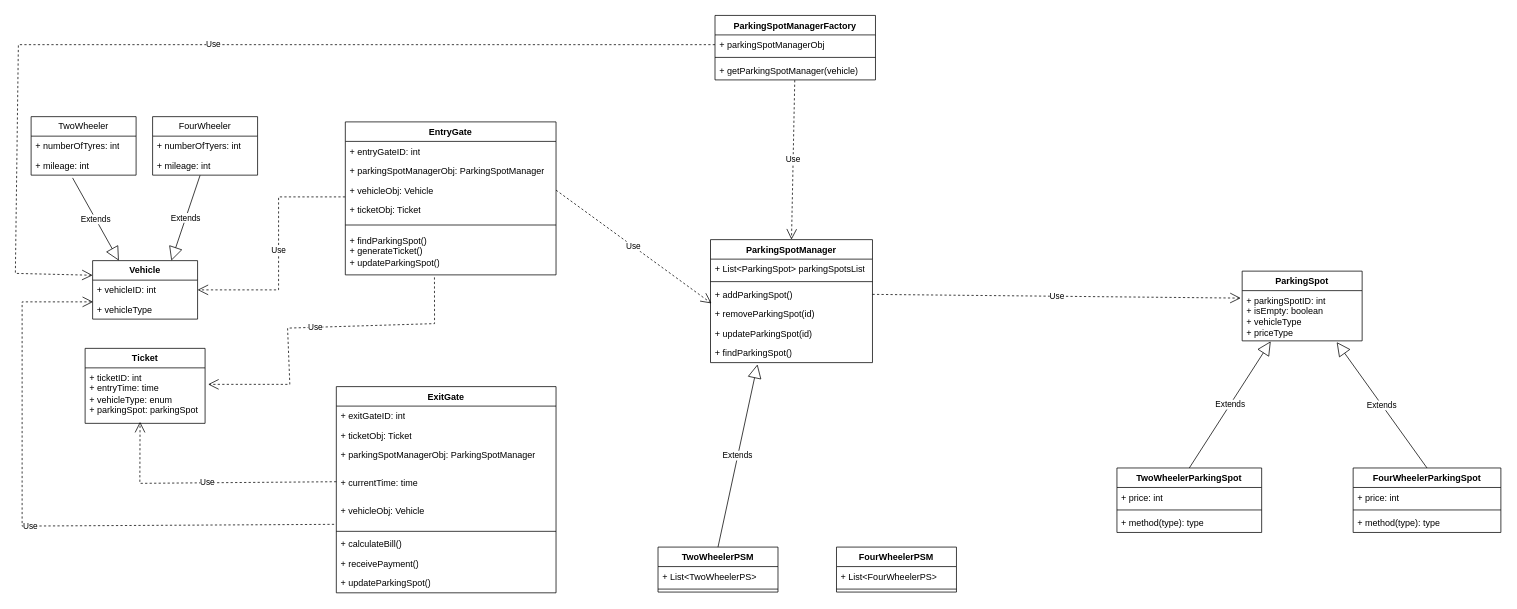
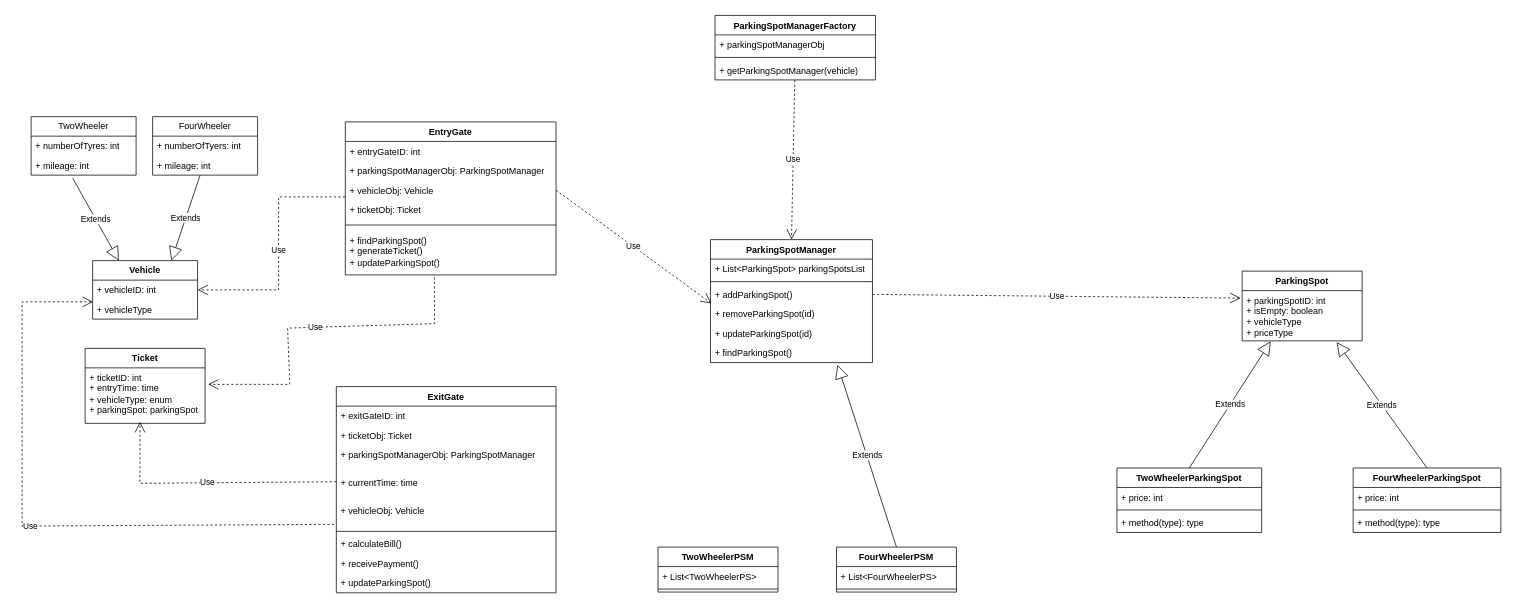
- <mxCell id="70" value="Use" style="endArrow=open;endSize=12;dashed=1;html=1;rounded=0;exitX=0;exitY=0.5;exitDx=0;exitDy=0;entryX=0;entryY=0.25;entryDx=0;entryDy=0;" edge="1" parent="1" source="66" target="2"><mxGeometry width="160" relative="1" as="geometry"><mxPoint x="688" y="50" as="sourcePoint" /><mxPoint x="848" y="50" as="targetPoint" /><Array as="points"><mxPoint x="24" y="59" /><mxPoint x="20" y="364" /></Array></mxGeometry></mxCell>
- <mxCell id="41" value="Extends" style="endArrow=block;endSize=16;endFill=0;html=1;rounded=0;entryX=0.29;entryY=1.09;entryDx=0;entryDy=0;entryPerimeter=0;exitX=0.5;exitY=0;exitDx=0;exitDy=0;" edge="1" parent="1" source="35" target="32"><mxGeometry width="160" relative="1" as="geometry"><mxPoint x="909" y="664" as="sourcePoint" /><mxPoint x="1069" y="664" as="targetPoint" /></mxGeometry></mxCell>
+ <mxCell id="42" value="Extends" style="endArrow=block;endSize=16;endFill=0;html=1;rounded=0;entryX=0.784;entryY=1.115;entryDx=0;entryDy=0;entryPerimeter=0;exitX=0.5;exitY=0;exitDx=0;exitDy=0;" edge="1" parent="1" source="38" target="32"><mxGeometry width="160" relative="1" as="geometry"><mxPoint x="1153" y="645" as="sourcePoint" /><mxPoint x="1313" y="645" as="targetPoint" /></mxGeometry></mxCell>
